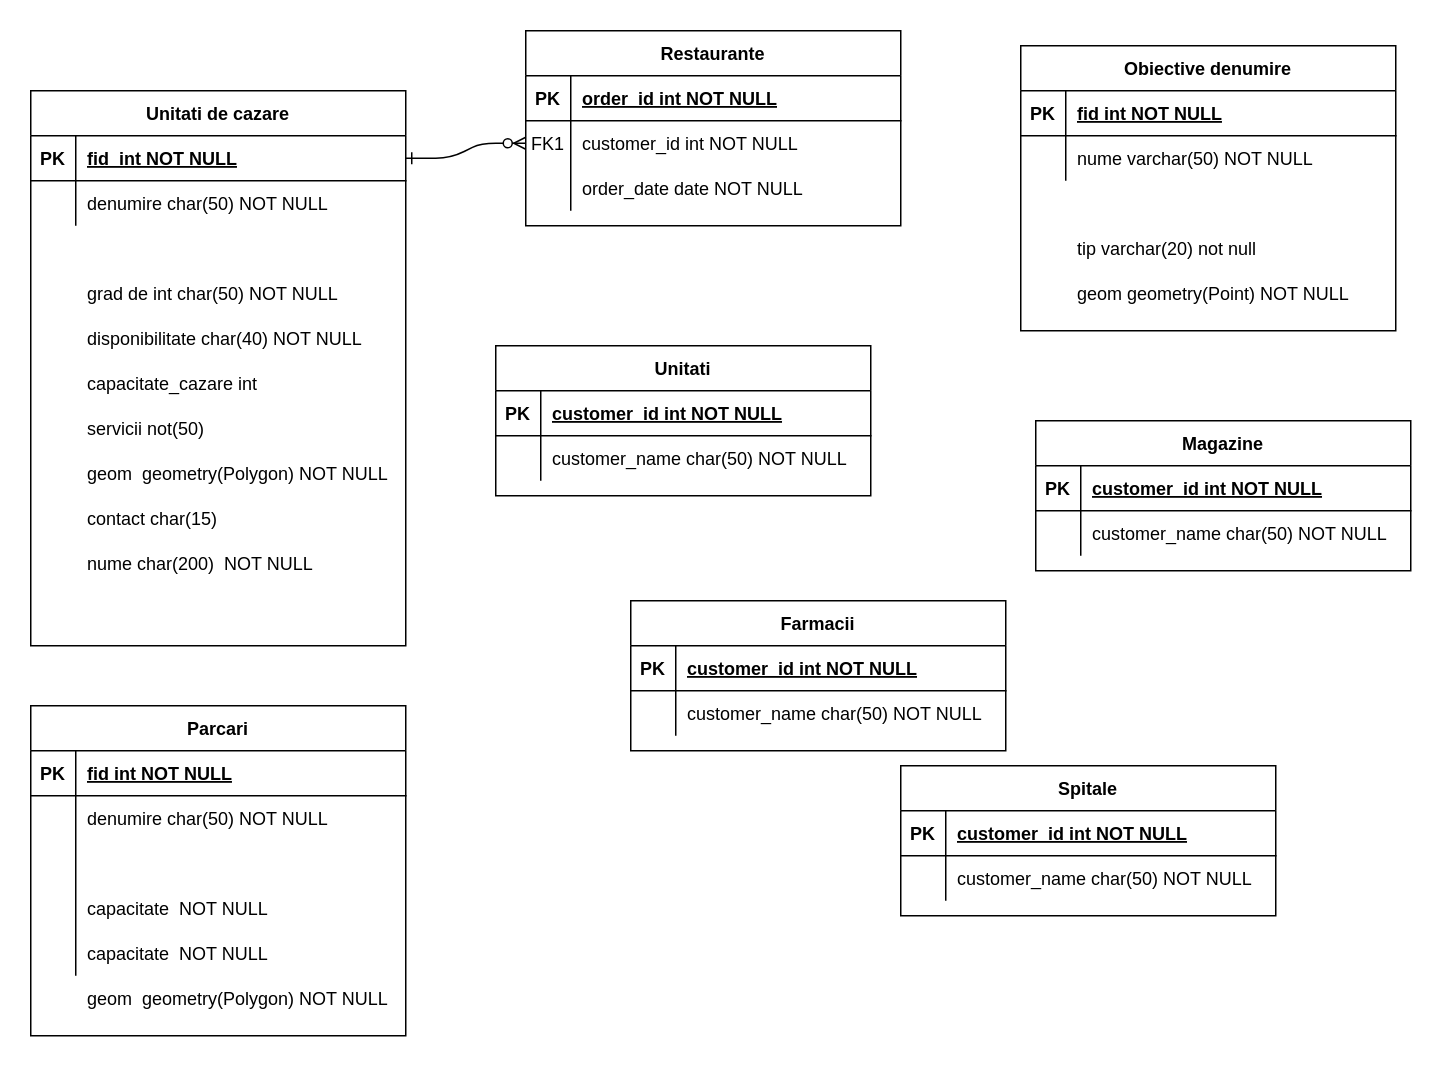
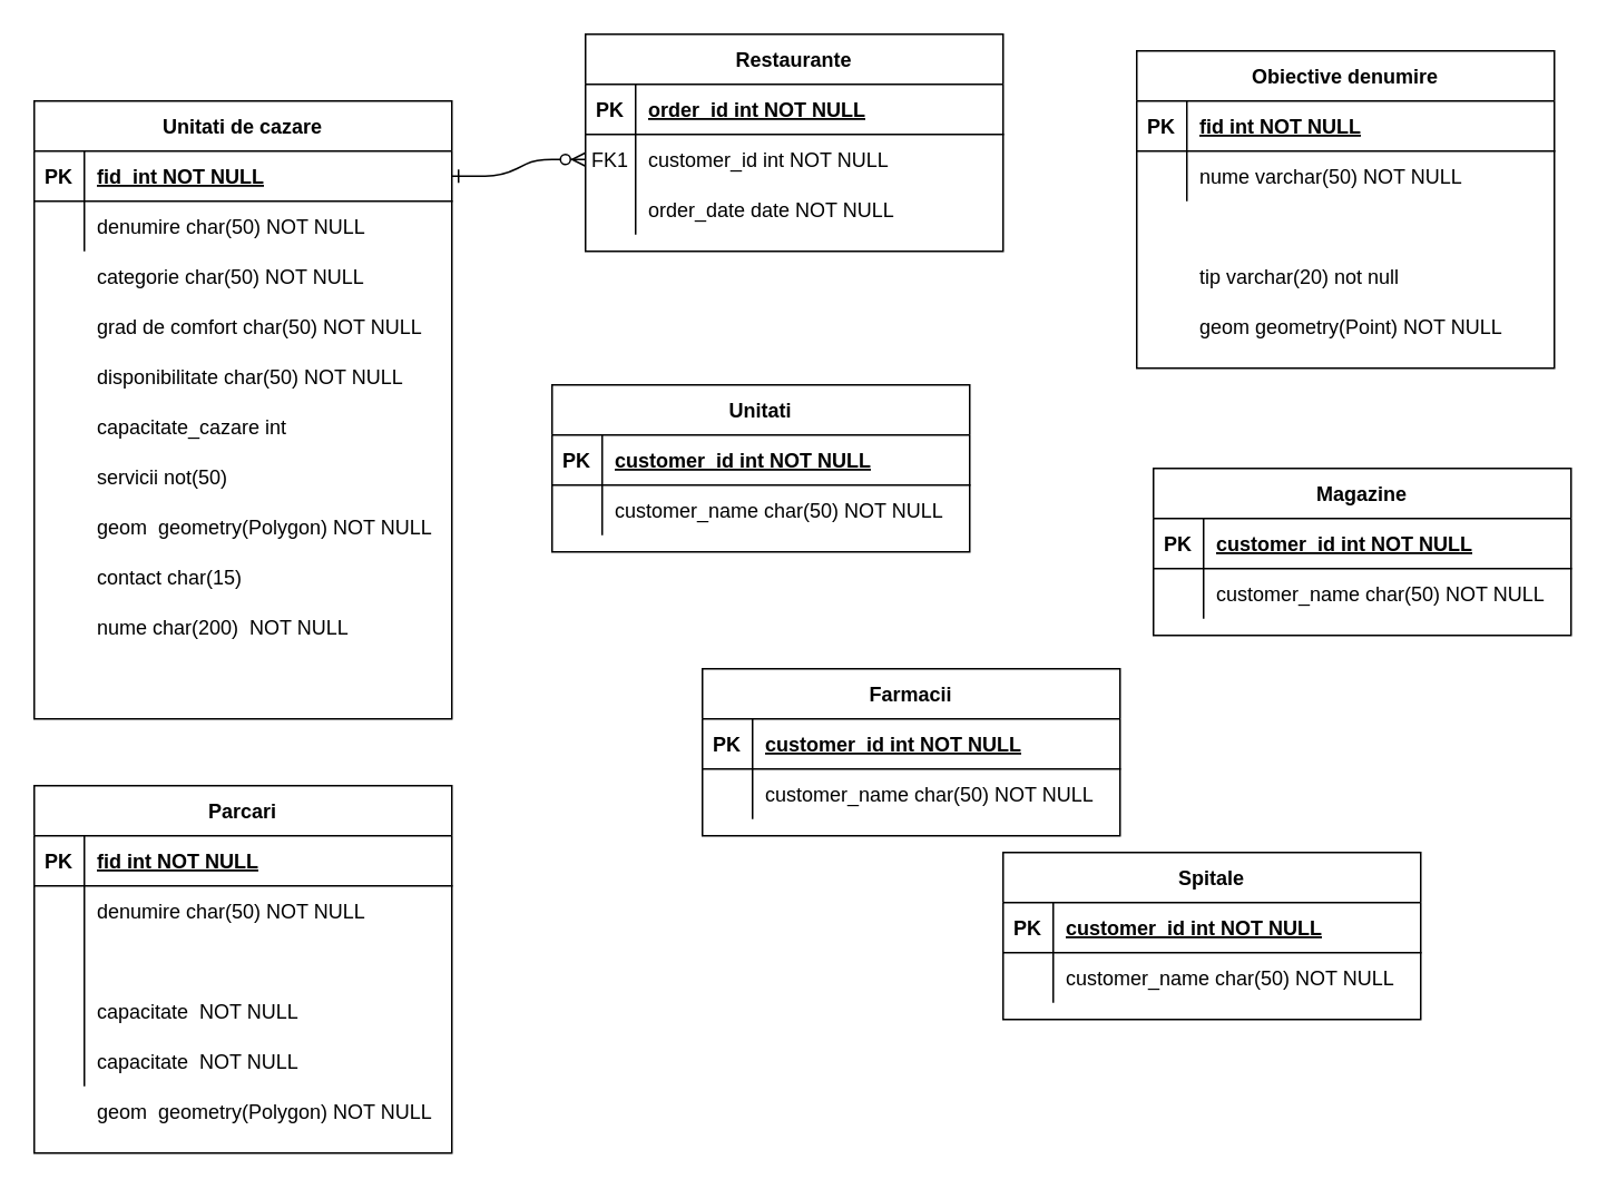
+ <mxCell id="73" value="categorie char(50) NOT NULL" style="shape=partialRectangle;overflow=hidden;connectable=1;fillColor=none;top=0;left=0;bottom=0;right=0;align=left;spacingLeft=6;movable=1;resizable=1;rotatable=1;deletable=1;editable=1;locked=0;" vertex="1" parent="1"><mxGeometry x="50" y="150" width="220" height="30" as="geometry"><mxRectangle width="220" height="30" as="alternateBounds" /></mxGeometry></mxCell>
- <mxCell id="75" value="grad de int char(50) NOT NULL" style="shape=partialRectangle;overflow=hidden;connectable=1;fillColor=none;top=0;left=0;bottom=0;right=0;align=left;spacingLeft=6;movable=1;resizable=1;rotatable=1;deletable=1;editable=1;locked=0;" vertex="1" parent="1"><mxGeometry x="50" y="180" width="220" height="30" as="geometry"><mxRectangle width="220" height="30" as="alternateBounds" /></mxGeometry></mxCell>
+ <mxCell id="75" value="grad de comfort char(50) NOT NULL" style="shape=partialRectangle;overflow=hidden;connectable=1;fillColor=none;top=0;left=0;bottom=0;right=0;align=left;spacingLeft=6;movable=1;resizable=1;rotatable=1;deletable=1;editable=1;locked=0;" vertex="1" parent="1"><mxGeometry x="50" y="180" width="220" height="30" as="geometry"><mxRectangle width="220" height="30" as="alternateBounds" /></mxGeometry></mxCell>
- <mxCell id="77" value="disponibilitate char(40) NOT NULL" style="shape=partialRectangle;overflow=hidden;connectable=1;fillColor=none;top=0;left=0;bottom=0;right=0;align=left;spacingLeft=6;movable=1;resizable=1;rotatable=1;deletable=1;editable=1;locked=0;" vertex="1" parent="1"><mxGeometry x="50" y="210" width="220" height="30" as="geometry"><mxRectangle width="220" height="30" as="alternateBounds" /></mxGeometry></mxCell>
+ <mxCell id="77" value="disponibilitate char(50) NOT NULL" style="shape=partialRectangle;overflow=hidden;connectable=1;fillColor=none;top=0;left=0;bottom=0;right=0;align=left;spacingLeft=6;movable=1;resizable=1;rotatable=1;deletable=1;editable=1;locked=0;" vertex="1" parent="1"><mxGeometry x="50" y="210" width="220" height="30" as="geometry"><mxRectangle width="220" height="30" as="alternateBounds" /></mxGeometry></mxCell>
